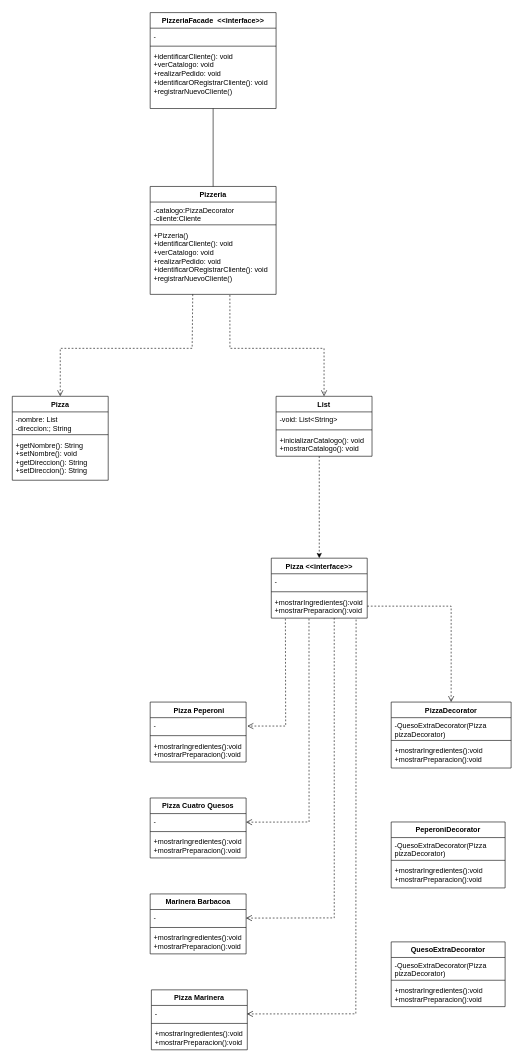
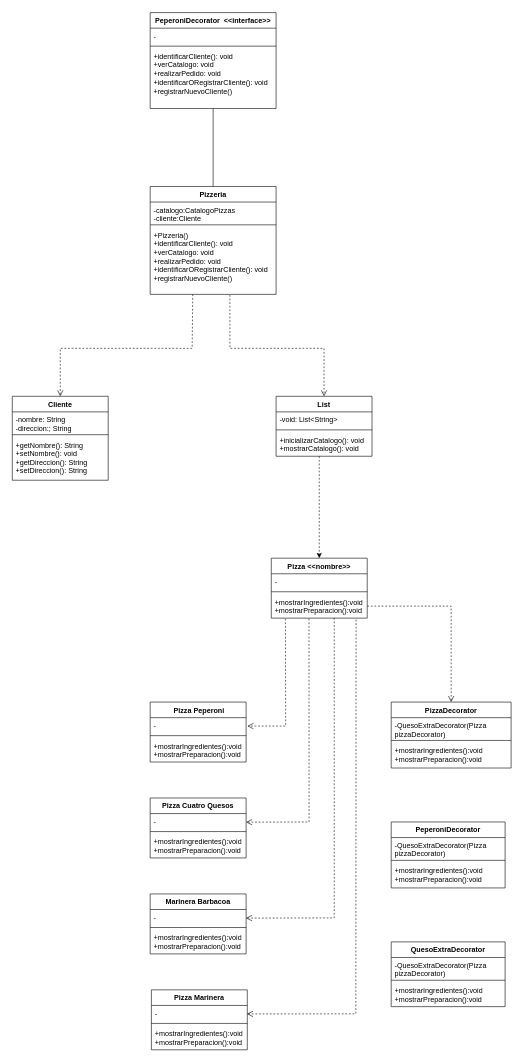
- <mxCell id="6" value="PizzeriaFacade&amp;nbsp; &amp;lt;&amp;lt;interface&amp;gt;&amp;gt;" style="swimlane;fontStyle=1;align=center;verticalAlign=top;childLayout=stackLayout;horizontal=1;startSize=26;horizontalStack=0;resizeParent=1;resizeParentMax=0;resizeLast=0;collapsible=1;marginBottom=0;whiteSpace=wrap;html=1;" parent="1" vertex="1"><mxGeometry x="250" y="20" width="210" height="160" as="geometry" /></mxCell>
+ <mxCell id="6" value="PeperoniDecorator&amp;nbsp; &amp;lt;&amp;lt;interface&amp;gt;&amp;gt;" style="swimlane;fontStyle=1;align=center;verticalAlign=top;childLayout=stackLayout;horizontal=1;startSize=26;horizontalStack=0;resizeParent=1;resizeParentMax=0;resizeLast=0;collapsible=1;marginBottom=0;whiteSpace=wrap;html=1;" parent="1" vertex="1"><mxGeometry x="250" y="20" width="210" height="160" as="geometry" /></mxCell>
- <mxCell id="3" value="-catalogo:PizzaDecorator&lt;div&gt;-cliente:Cliente&lt;/div&gt;" style="text;strokeColor=none;fillColor=none;align=left;verticalAlign=top;spacingLeft=4;spacingRight=4;overflow=hidden;rotatable=0;points=[[0,0.5],[1,0.5]];portConstraint=eastwest;whiteSpace=wrap;html=1;" parent="2" vertex="1"><mxGeometry y="26" width="210" height="34" as="geometry" /></mxCell>
+ <mxCell id="3" value="-catalogo:CatalogoPizzas&lt;div&gt;-cliente:Cliente&lt;/div&gt;" style="text;strokeColor=none;fillColor=none;align=left;verticalAlign=top;spacingLeft=4;spacingRight=4;overflow=hidden;rotatable=0;points=[[0,0.5],[1,0.5]];portConstraint=eastwest;whiteSpace=wrap;html=1;" parent="2" vertex="1"><mxGeometry y="26" width="210" height="34" as="geometry" /></mxCell>
- <mxCell id="10" value="Pizza" style="swimlane;fontStyle=1;align=center;verticalAlign=top;childLayout=stackLayout;horizontal=1;startSize=26;horizontalStack=0;resizeParent=1;resizeParentMax=0;resizeLast=0;collapsible=1;marginBottom=0;whiteSpace=wrap;html=1;" parent="1" vertex="1"><mxGeometry x="20" y="660" width="160" height="140" as="geometry" /></mxCell>
+ <mxCell id="10" value="Cliente" style="swimlane;fontStyle=1;align=center;verticalAlign=top;childLayout=stackLayout;horizontal=1;startSize=26;horizontalStack=0;resizeParent=1;resizeParentMax=0;resizeLast=0;collapsible=1;marginBottom=0;whiteSpace=wrap;html=1;" parent="1" vertex="1"><mxGeometry x="20" y="660" width="160" height="140" as="geometry" /></mxCell>
- <mxCell id="11" value="-nombre: List&lt;div&gt;-direccion:; String&amp;nbsp;&lt;/div&gt;" style="text;strokeColor=none;fillColor=none;align=left;verticalAlign=top;spacingLeft=4;spacingRight=4;overflow=hidden;rotatable=0;points=[[0,0.5],[1,0.5]];portConstraint=eastwest;whiteSpace=wrap;html=1;" parent="10" vertex="1"><mxGeometry y="26" width="160" height="34" as="geometry" /></mxCell>
+ <mxCell id="11" value="-nombre: String&lt;div&gt;-direccion:; String&amp;nbsp;&lt;/div&gt;" style="text;strokeColor=none;fillColor=none;align=left;verticalAlign=top;spacingLeft=4;spacingRight=4;overflow=hidden;rotatable=0;points=[[0,0.5],[1,0.5]];portConstraint=eastwest;whiteSpace=wrap;html=1;" parent="10" vertex="1"><mxGeometry y="26" width="160" height="34" as="geometry" /></mxCell>
- <mxCell id="21" value="Pizza &amp;lt;&amp;lt;interface&amp;gt;&amp;gt;" style="swimlane;fontStyle=1;align=center;verticalAlign=top;childLayout=stackLayout;horizontal=1;startSize=26;horizontalStack=0;resizeParent=1;resizeParentMax=0;resizeLast=0;collapsible=1;marginBottom=0;whiteSpace=wrap;html=1;" vertex="1" parent="1"><mxGeometry x="452" y="930" width="160" height="100" as="geometry" /></mxCell>
+ <mxCell id="21" value="Pizza &amp;lt;&amp;lt;nombre&amp;gt;&amp;gt;" style="swimlane;fontStyle=1;align=center;verticalAlign=top;childLayout=stackLayout;horizontal=1;startSize=26;horizontalStack=0;resizeParent=1;resizeParentMax=0;resizeLast=0;collapsible=1;marginBottom=0;whiteSpace=wrap;html=1;" vertex="1" parent="1"><mxGeometry x="452" y="930" width="160" height="100" as="geometry" /></mxCell>
